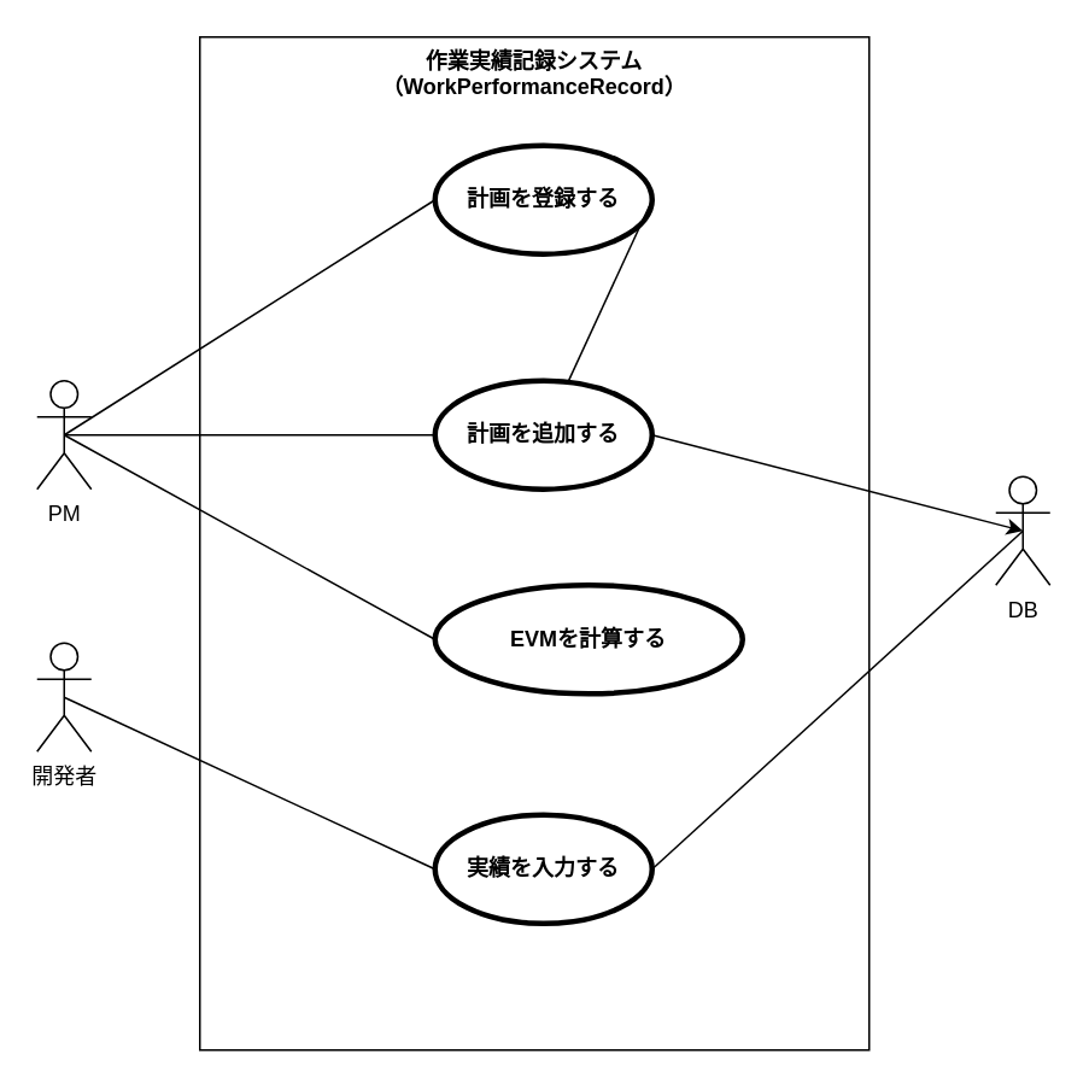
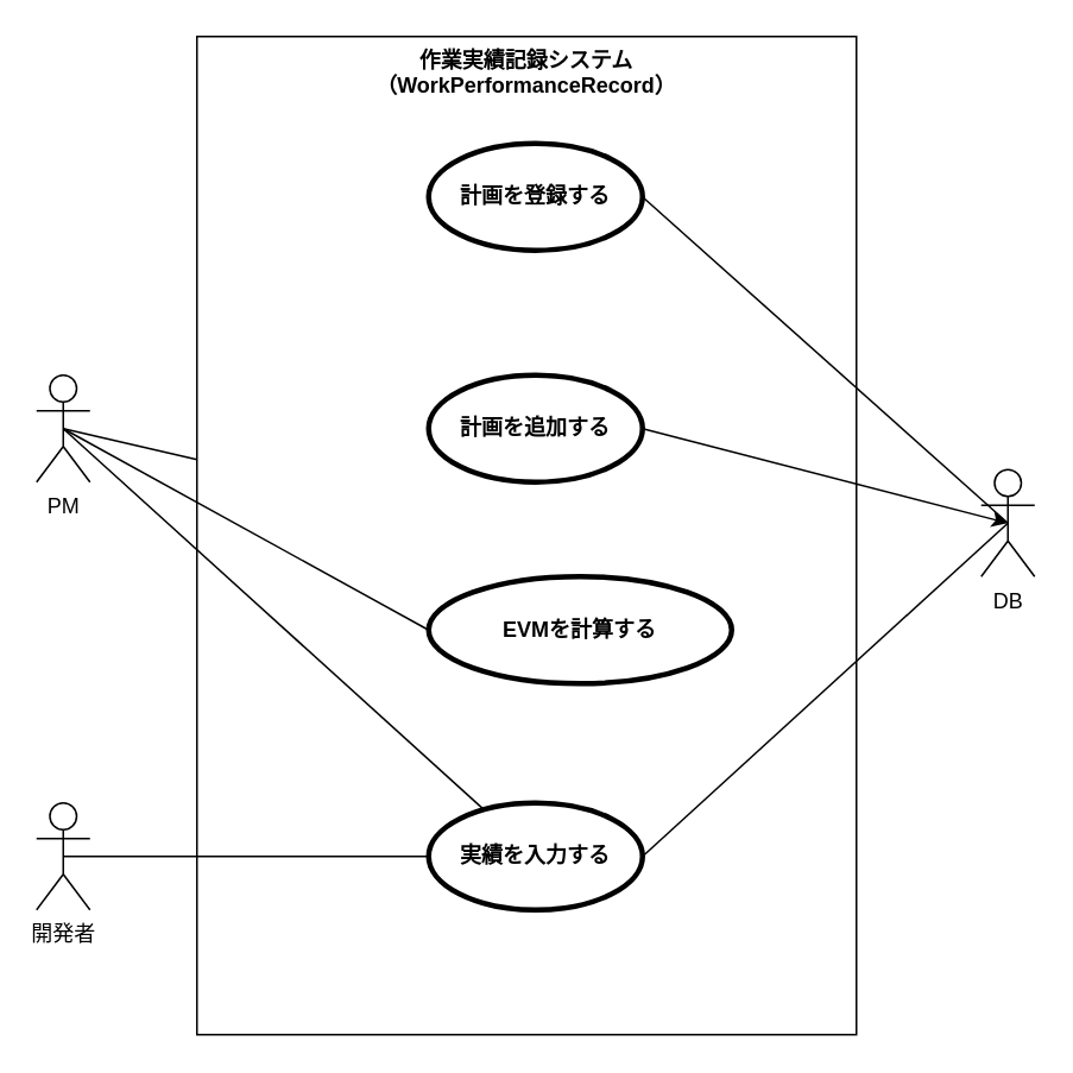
- <mxCell id="14" value="" style="edgeStyle=none;html=1;endArrow=none;verticalAlign=bottom;exitX=1;exitY=0.5;exitDx=0;exitDy=0;" edge="1" parent="1" source="6" target="12"><mxGeometry width="160" relative="1" as="geometry"><mxPoint x="20" y="600" as="sourcePoint" /><mxPoint x="180" y="600" as="targetPoint" /></mxGeometry></mxCell>
+ <mxCell id="14" value="" style="edgeStyle=none;html=1;endArrow=none;verticalAlign=bottom;entryX=0.5;entryY=0.5;entryDx=0;entryDy=0;entryPerimeter=0;exitX=1;exitY=0.5;exitDx=0;exitDy=0;" edge="1" parent="1" source="6" target="5"><mxGeometry width="160" relative="1" as="geometry"><mxPoint x="20" y="600" as="sourcePoint" /><mxPoint x="180" y="600" as="targetPoint" /></mxGeometry></mxCell>
- <mxCell id="8" value="" style="edgeStyle=none;html=1;endArrow=none;verticalAlign=bottom;exitX=0.5;exitY=0.5;exitDx=0;exitDy=0;exitPerimeter=0;entryX=0;entryY=0.5;entryDx=0;entryDy=0;" edge="1" parent="1" source="3" target="6"><mxGeometry width="160" relative="1" as="geometry"><mxPoint x="90" y="249.5" as="sourcePoint" /><mxPoint x="250" y="249.5" as="targetPoint" /></mxGeometry></mxCell>
+ <mxCell id="8" value="" style="edgeStyle=none;html=1;endArrow=none;verticalAlign=bottom;exitX=0.5;exitY=0.5;exitDx=0;exitDy=0;exitPerimeter=0;" edge="1" parent="1" source="3" target="7"><mxGeometry width="160" relative="1" as="geometry"><mxPoint x="90" y="249.5" as="sourcePoint" /><mxPoint x="250" y="249.5" as="targetPoint" /></mxGeometry></mxCell>
- <mxCell id="13" value="" style="edgeStyle=none;html=1;endArrow=none;verticalAlign=bottom;exitX=0.5;exitY=0.5;exitDx=0;exitDy=0;exitPerimeter=0;entryX=0;entryY=0.5;entryDx=0;entryDy=0;" edge="1" parent="1" source="3" target="12"><mxGeometry width="160" relative="1" as="geometry"><mxPoint x="80" y="320" as="sourcePoint" /><mxPoint x="240" y="320" as="targetPoint" /></mxGeometry></mxCell>
+ <mxCell id="13" value="" style="edgeStyle=none;html=1;endArrow=none;verticalAlign=bottom;exitX=0.5;exitY=0.5;exitDx=0;exitDy=0;exitPerimeter=0;" edge="1" parent="1" source="3" target="2"><mxGeometry width="160" relative="1" as="geometry"><mxPoint x="80" y="320" as="sourcePoint" /><mxPoint x="240" y="320" as="targetPoint" /></mxGeometry></mxCell>
- <mxCell id="4" value="開発者" style="shape=umlActor;html=1;verticalLabelPosition=bottom;verticalAlign=top;align=center;" vertex="1" parent="1"><mxGeometry x="20" y="355" width="30" height="60" as="geometry" /></mxCell>
+ <mxCell id="4" value="開発者" style="shape=umlActor;html=1;verticalLabelPosition=bottom;verticalAlign=top;align=center;" vertex="1" parent="1"><mxGeometry x="20" y="450" width="30" height="60" as="geometry" /></mxCell>
